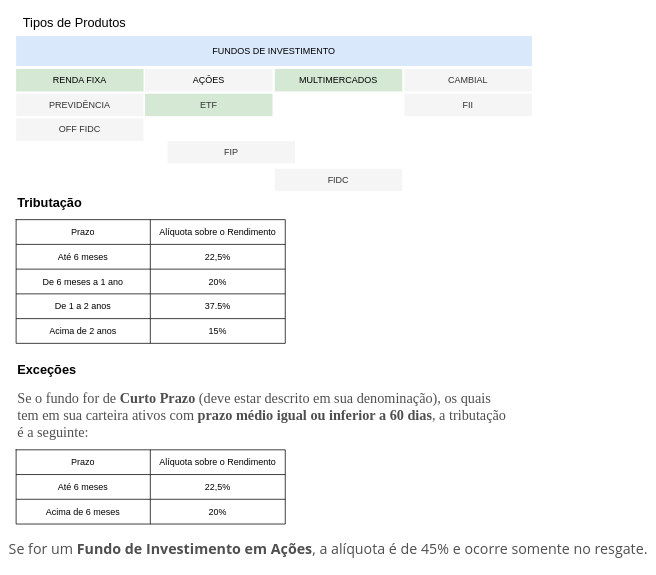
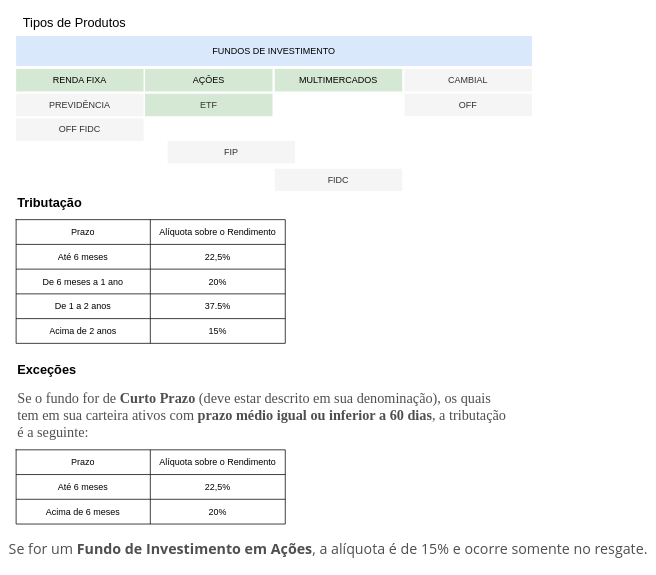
- <mxCell id="5" value="AÇÔES" style="rounded=0;whiteSpace=wrap;html=1;fillColor=#f5f5f5;strokeColor=none;" parent="1" vertex="1"><mxGeometry x="193" y="91" width="170" height="30" as="geometry" /></mxCell>
+ <mxCell id="5" value="AÇÔES" style="rounded=0;whiteSpace=wrap;html=1;fillColor=#d5e8d4;strokeColor=none;" parent="1" vertex="1"><mxGeometry x="193" y="91" width="170" height="30" as="geometry" /></mxCell>
- <mxCell id="12" value="FII" style="rounded=0;whiteSpace=wrap;html=1;fillColor=#f5f5f5;fontColor=#333333;strokeColor=none;" parent="1" vertex="1"><mxGeometry x="539" y="124" width="170" height="30" as="geometry" /></mxCell>
+ <mxCell id="12" value="OFF" style="rounded=0;whiteSpace=wrap;html=1;fillColor=#f5f5f5;fontColor=#333333;strokeColor=none;" parent="1" vertex="1"><mxGeometry x="539" y="124" width="170" height="30" as="geometry" /></mxCell>
- <mxCell id="17" value="&lt;span style=&quot;color: rgb(79 , 79 , 79) ; font-family: &amp;#34;open sans&amp;#34; , &amp;#34;verdana&amp;#34; , &amp;#34;arial&amp;#34; , sans-serif ; font-size: 19px ; background-color: rgb(255 , 255 , 255)&quot;&gt;Se for um&amp;nbsp;&lt;/span&gt;&lt;strong style=&quot;box-sizing: border-box ; color: rgb(79 , 79 , 79) ; font-family: &amp;#34;open sans&amp;#34; , &amp;#34;verdana&amp;#34; , &amp;#34;arial&amp;#34; , sans-serif ; font-size: 19px ; background-color: rgb(255 , 255 , 255)&quot;&gt;Fundo de Investimento em Ações&lt;/strong&gt;&lt;span style=&quot;color: rgb(79 , 79 , 79) ; font-family: &amp;#34;open sans&amp;#34; , &amp;#34;verdana&amp;#34; , &amp;#34;arial&amp;#34; , sans-serif ; font-size: 19px ; background-color: rgb(255 , 255 , 255)&quot;&gt;, a alíquota é de 45% e ocorre somente no resgate.&lt;/span&gt;" style="text;html=1;align=center;verticalAlign=middle;resizable=0;points=[];autosize=1;fontSize=17;" parent="1" vertex="1"><mxGeometry x="20" y="719" width="833" height="25" as="geometry" /></mxCell>
+ <mxCell id="17" value="&lt;span style=&quot;color: rgb(79 , 79 , 79) ; font-family: &amp;#34;open sans&amp;#34; , &amp;#34;verdana&amp;#34; , &amp;#34;arial&amp;#34; , sans-serif ; font-size: 19px ; background-color: rgb(255 , 255 , 255)&quot;&gt;Se for um&amp;nbsp;&lt;/span&gt;&lt;strong style=&quot;box-sizing: border-box ; color: rgb(79 , 79 , 79) ; font-family: &amp;#34;open sans&amp;#34; , &amp;#34;verdana&amp;#34; , &amp;#34;arial&amp;#34; , sans-serif ; font-size: 19px ; background-color: rgb(255 , 255 , 255)&quot;&gt;Fundo de Investimento em Ações&lt;/strong&gt;&lt;span style=&quot;color: rgb(79 , 79 , 79) ; font-family: &amp;#34;open sans&amp;#34; , &amp;#34;verdana&amp;#34; , &amp;#34;arial&amp;#34; , sans-serif ; font-size: 19px ; background-color: rgb(255 , 255 , 255)&quot;&gt;, a alíquota é de 15% e ocorre somente no resgate.&lt;/span&gt;" style="text;html=1;align=center;verticalAlign=middle;resizable=0;points=[];autosize=1;fontSize=17;" parent="1" vertex="1"><mxGeometry x="20" y="719" width="833" height="25" as="geometry" /></mxCell>
